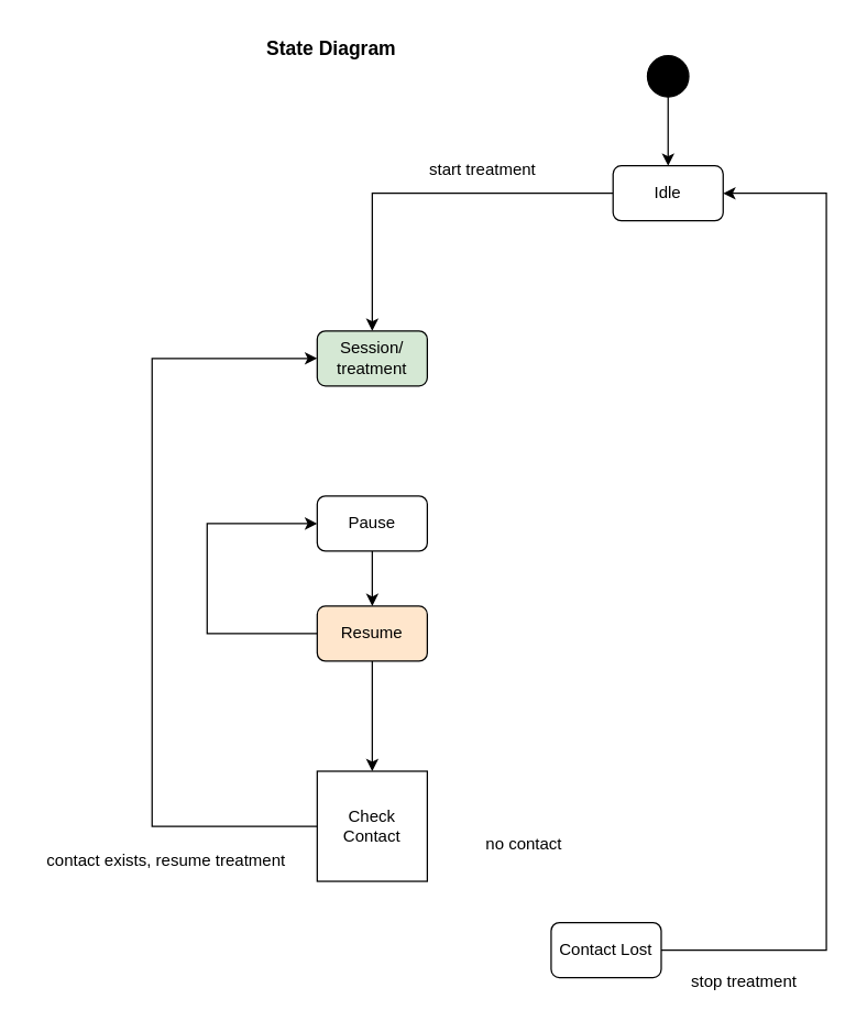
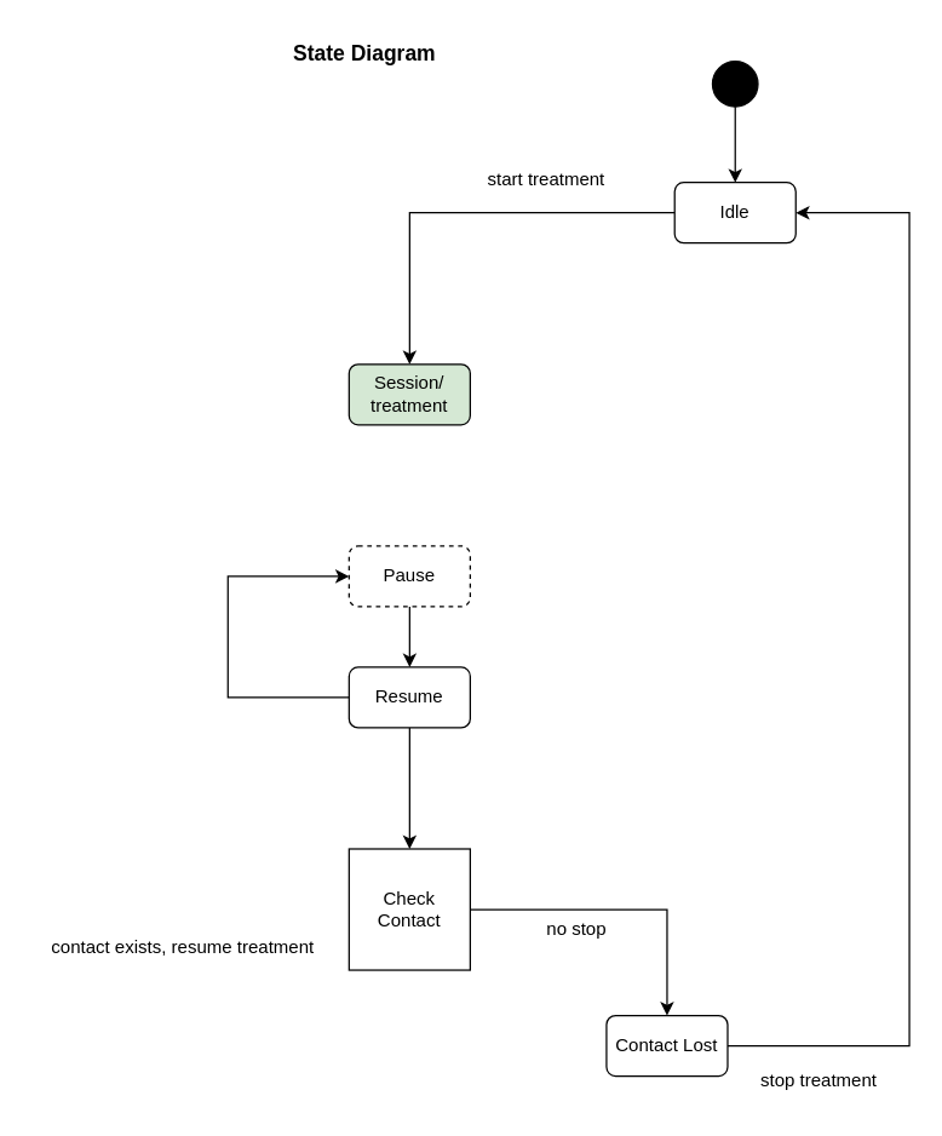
- <mxCell id="19" value="start treatment" style="text;html=1;align=center;verticalAlign=middle;resizable=0;points=[];autosize=1;strokeColor=none;fillColor=none;" vertex="1" parent="1"><mxGeometry x="300" y="108" width="100" height="30" as="geometry" /></mxCell>
+ <mxCell id="19" value="start treatment" style="text;html=1;align=center;verticalAlign=middle;resizable=0;points=[];autosize=1;strokeColor=none;fillColor=none;" vertex="1" parent="1"><mxGeometry x="310" y="103" width="100" height="30" as="geometry" /></mxCell>
- <mxCell id="8" value="Pause" style="rounded=1;whiteSpace=wrap;html=1;" parent="1" vertex="1"><mxGeometry x="230" y="360" width="80" height="40" as="geometry" /></mxCell>
+ <mxCell id="8" value="Pause" style="rounded=1;whiteSpace=wrap;html=1;dashed=1;" parent="1" vertex="1"><mxGeometry x="230" y="360" width="80" height="40" as="geometry" /></mxCell>
- <mxCell id="12" style="edgeStyle=orthogonalEdgeStyle;rounded=0;orthogonalLoop=1;jettySize=auto;html=1;entryX=0;entryY=0.5;entryDx=0;entryDy=0;" parent="1" source="14" target="6" edge="1"><mxGeometry relative="1" as="geometry"><mxPoint x="120" y="670" as="targetPoint" /><Array as="points"><mxPoint x="110" y="600" /><mxPoint x="110" y="260" /></Array></mxGeometry></mxCell>
- <mxCell id="11" value="Resume" style="rounded=1;whiteSpace=wrap;html=1;fillColor=#ffe6cc;" parent="1" vertex="1"><mxGeometry x="230" y="440" width="80" height="40" as="geometry" /></mxCell>
+ <mxCell id="11" value="Resume" style="rounded=1;whiteSpace=wrap;html=1;" parent="1" vertex="1"><mxGeometry x="230" y="440" width="80" height="40" as="geometry" /></mxCell>
+ <mxCell id="13" style="edgeStyle=orthogonalEdgeStyle;rounded=0;orthogonalLoop=1;jettySize=auto;html=1;entryX=0.5;entryY=0;entryDx=0;entryDy=0;" parent="1" source="14" target="16" edge="1"><mxGeometry relative="1" as="geometry" /></mxCell>
- <mxCell id="17" value="no contact" style="text;html=1;align=center;verticalAlign=middle;resizable=0;points=[];autosize=1;strokeColor=none;fillColor=none;" parent="1" vertex="1"><mxGeometry x="340" y="598" width="80" height="30" as="geometry" /></mxCell>
+ <mxCell id="17" value="no stop" style="text;html=1;align=center;verticalAlign=middle;resizable=0;points=[];autosize=1;strokeColor=none;fillColor=none;" parent="1" vertex="1"><mxGeometry x="340" y="598" width="80" height="30" as="geometry" /></mxCell>
